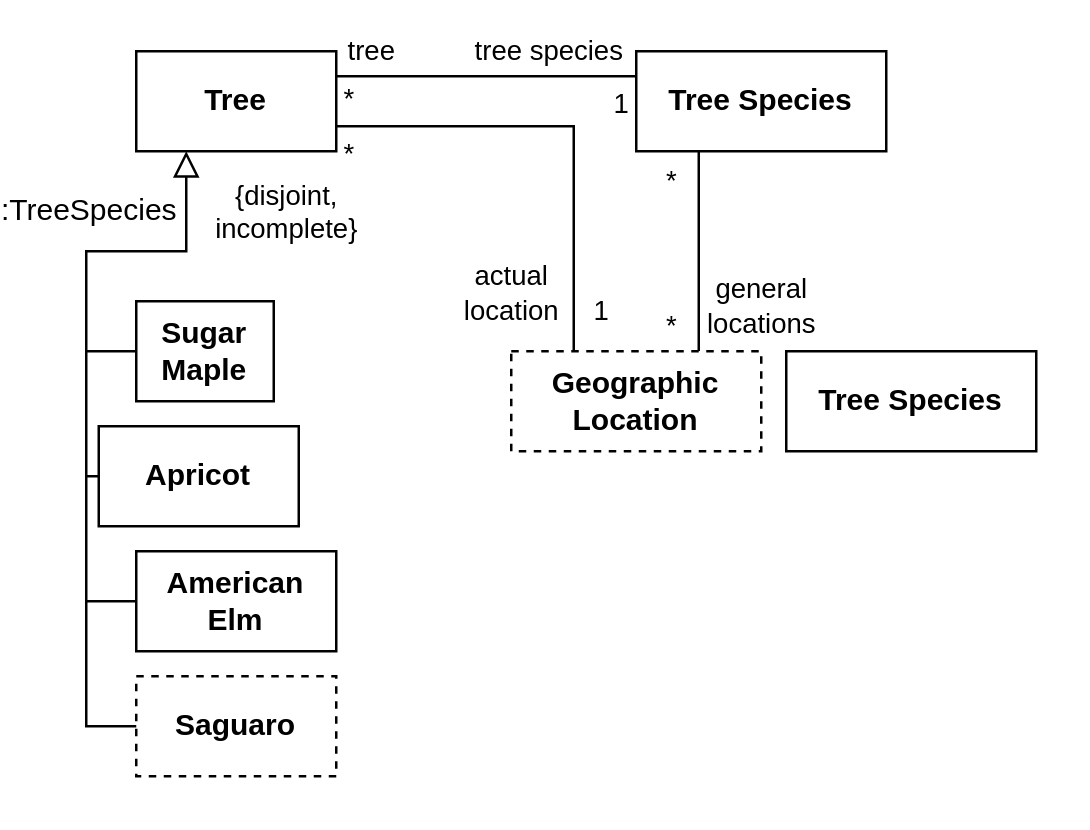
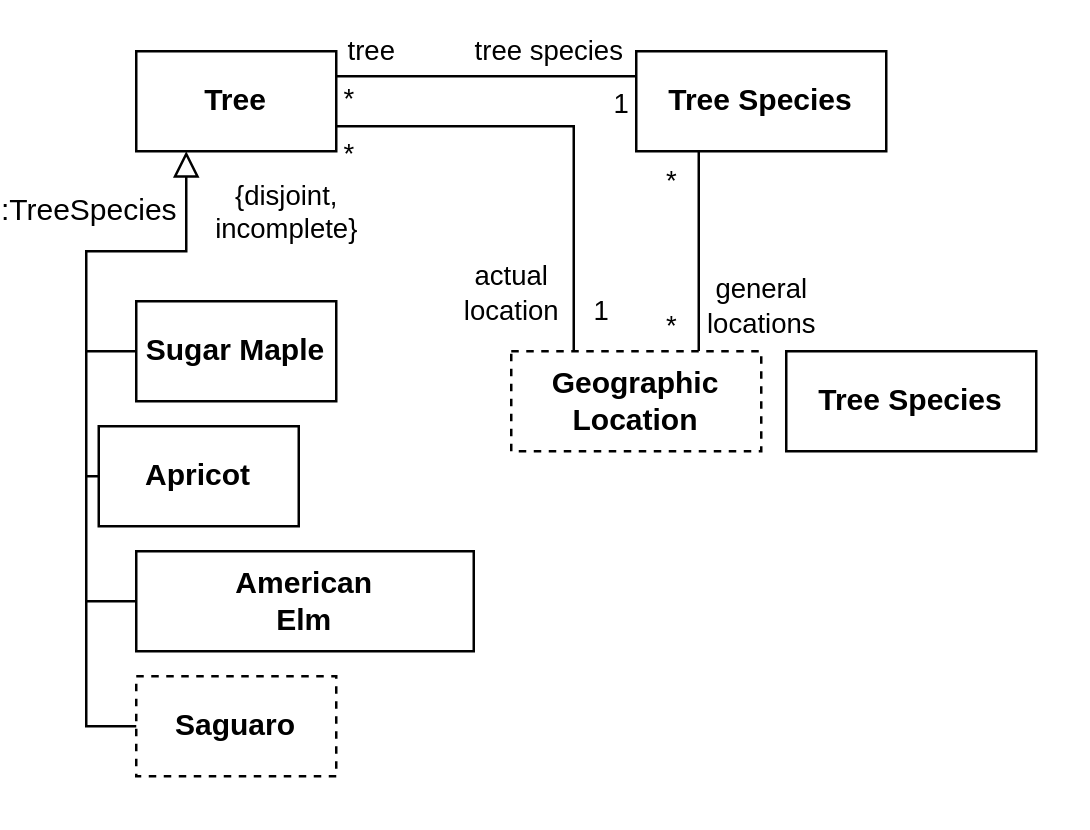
- <mxCell id="20" value="&lt;b&gt;Sugar Maple&lt;/b&gt;" style="fontStyle=0;html=1;whiteSpace=wrap;" parent="1" vertex="1"><mxGeometry x="40" y="120" width="55" height="40" as="geometry" /></mxCell>
+ <mxCell id="20" value="&lt;b&gt;Sugar Maple&lt;/b&gt;" style="fontStyle=0;html=1;whiteSpace=wrap;" parent="1" vertex="1"><mxGeometry x="40" y="120" width="80" height="40" as="geometry" /></mxCell>
- <mxCell id="24" value="&lt;b&gt;American&lt;br&gt;Elm&lt;br&gt;&lt;/b&gt;" style="fontStyle=0;html=1;whiteSpace=wrap;" vertex="1" parent="1"><mxGeometry x="40" y="220" width="80" height="40" as="geometry" /></mxCell>
+ <mxCell id="24" value="&lt;b&gt;American&lt;br&gt;Elm&lt;br&gt;&lt;/b&gt;" style="fontStyle=0;html=1;whiteSpace=wrap;" vertex="1" parent="1"><mxGeometry x="40" y="220" width="135" height="40" as="geometry" /></mxCell>
